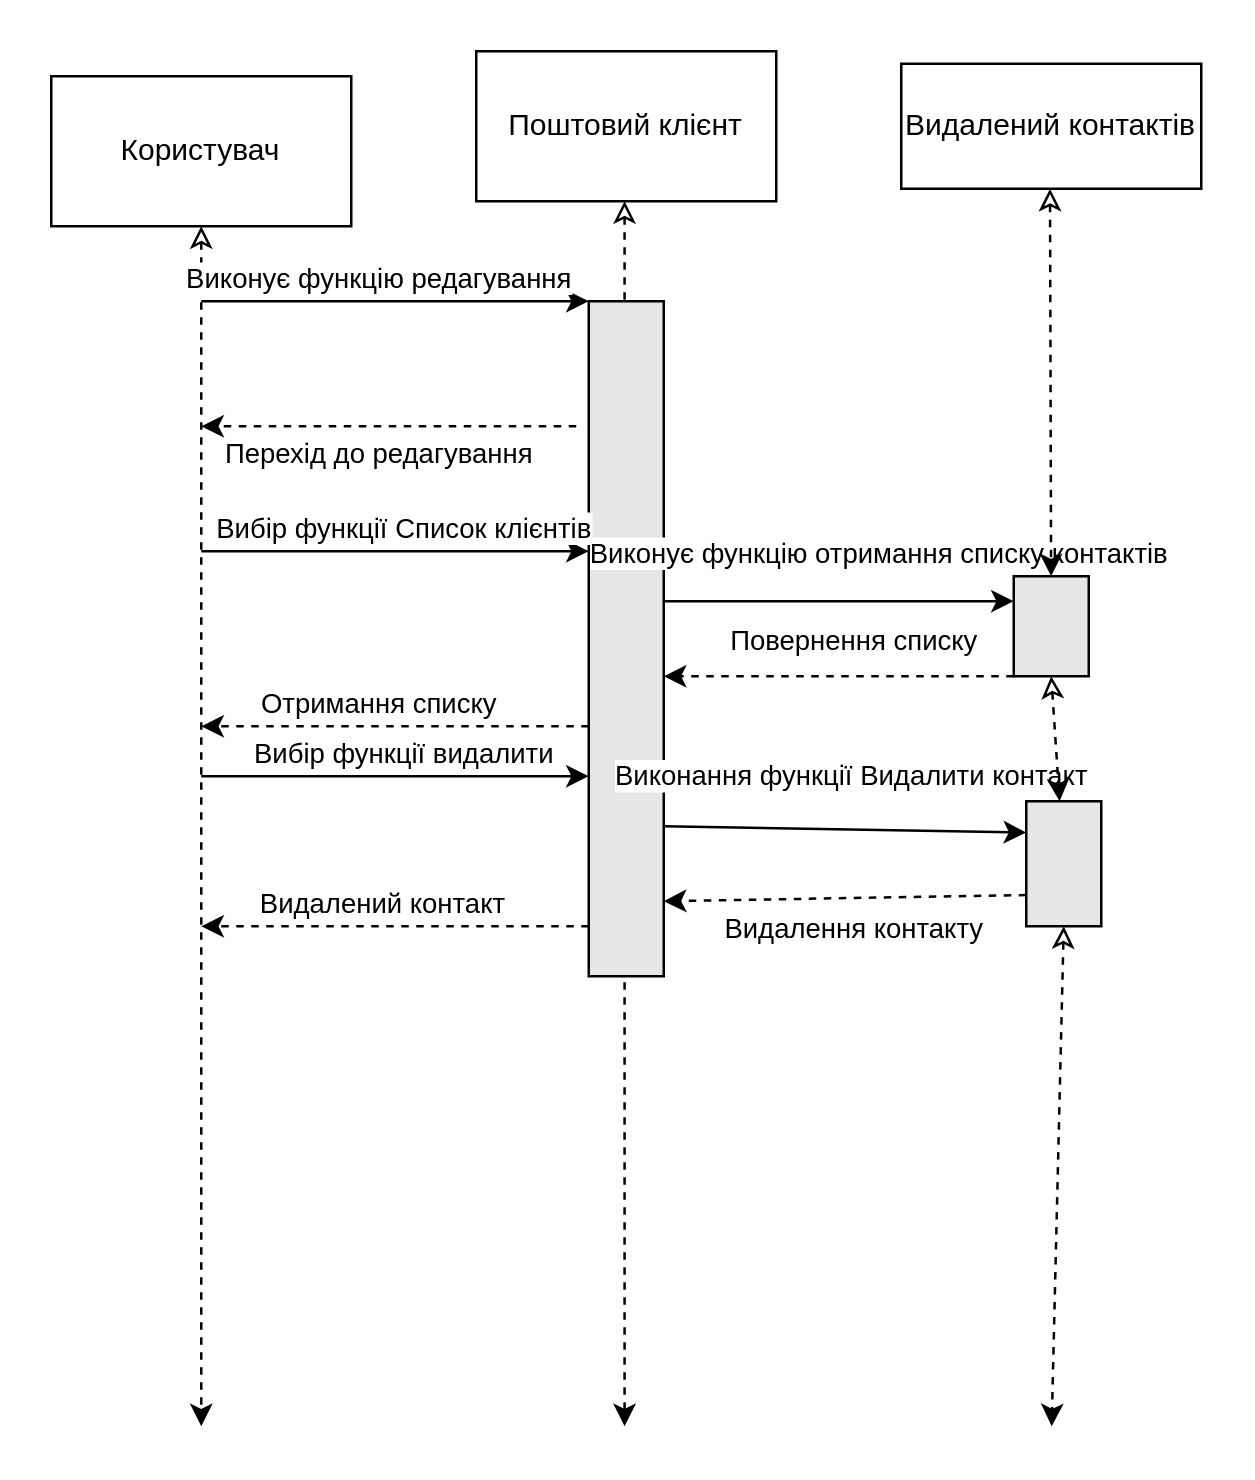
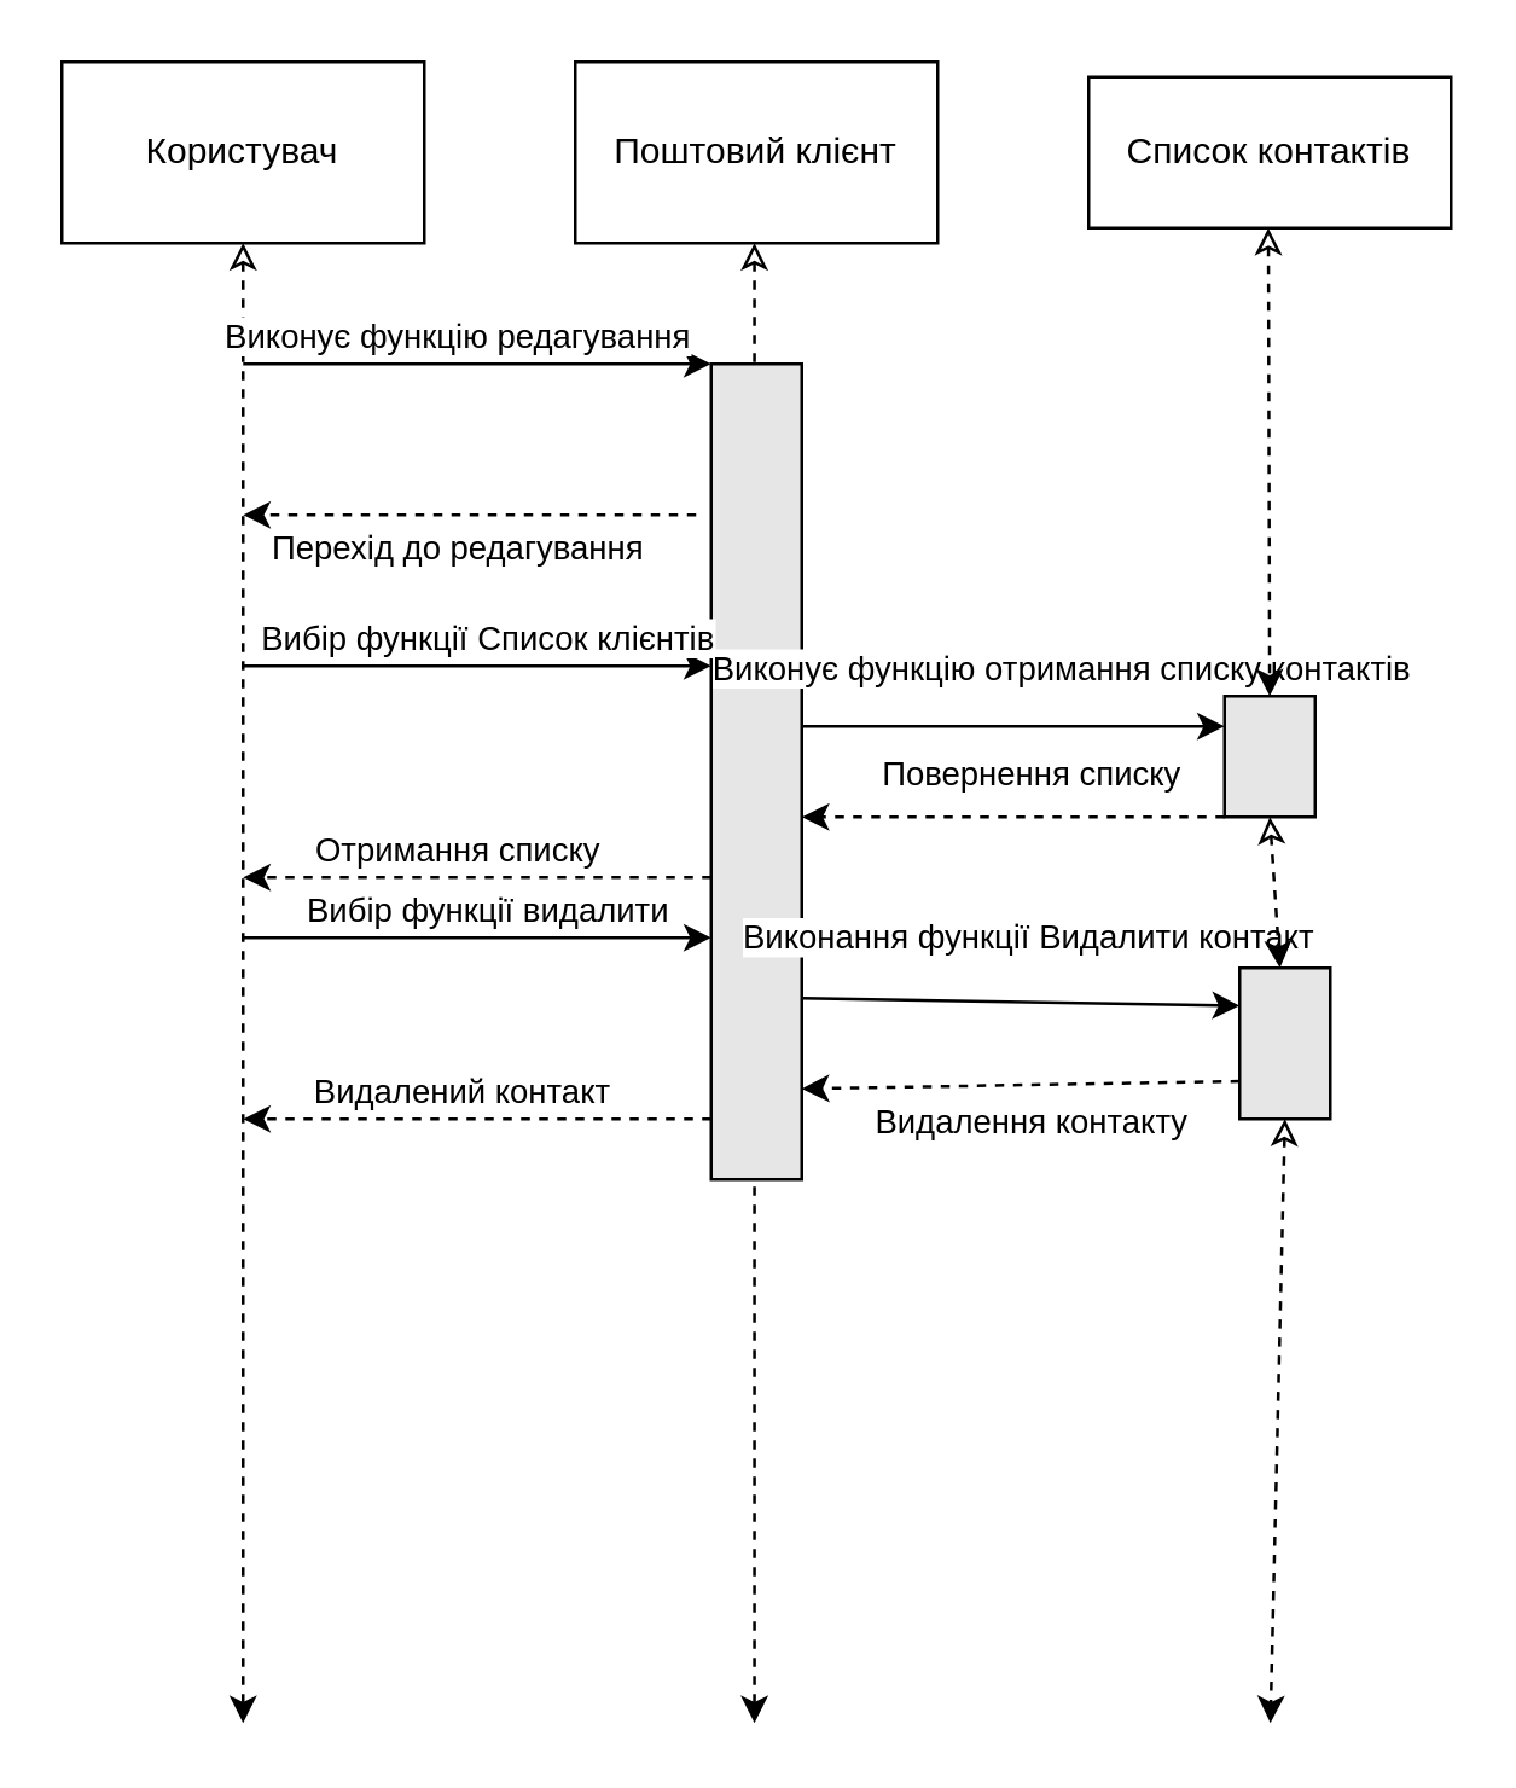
- <mxCell id="4" value="Видалений контактів" style="whiteSpace=wrap;html=1;" vertex="1" parent="1"><mxGeometry x="360" y="25" width="120" height="50" as="geometry" /></mxCell>
+ <mxCell id="4" value="Список контактів" style="whiteSpace=wrap;html=1;" vertex="1" parent="1"><mxGeometry x="360" y="25" width="120" height="50" as="geometry" /></mxCell>
- <mxCell id="2" value="Користувач" style="whiteSpace=wrap;html=1;" vertex="1" parent="1"><mxGeometry x="20" y="30" width="120" height="60" as="geometry" /></mxCell>
+ <mxCell id="2" value="Користувач" style="whiteSpace=wrap;html=1;" vertex="1" parent="1"><mxGeometry x="20" y="20" width="120" height="60" as="geometry" /></mxCell>
